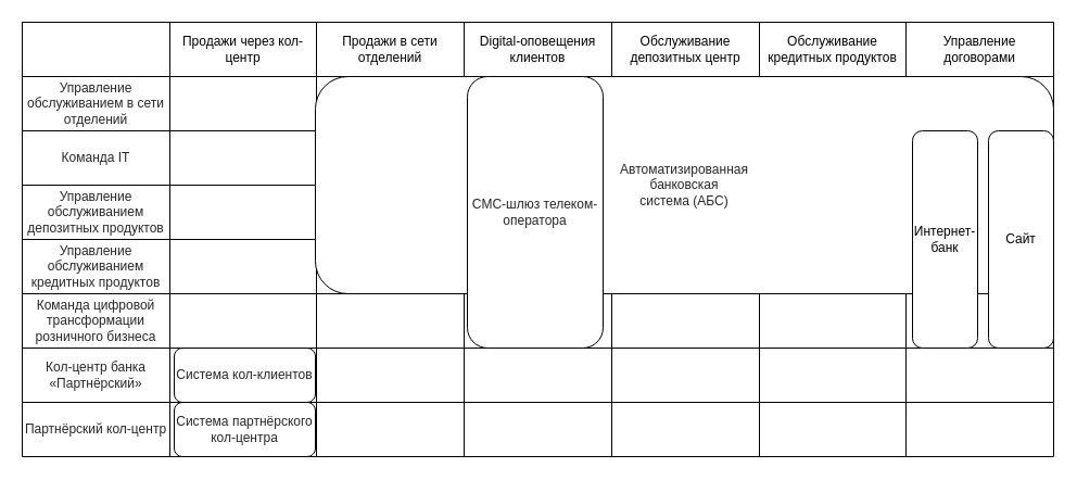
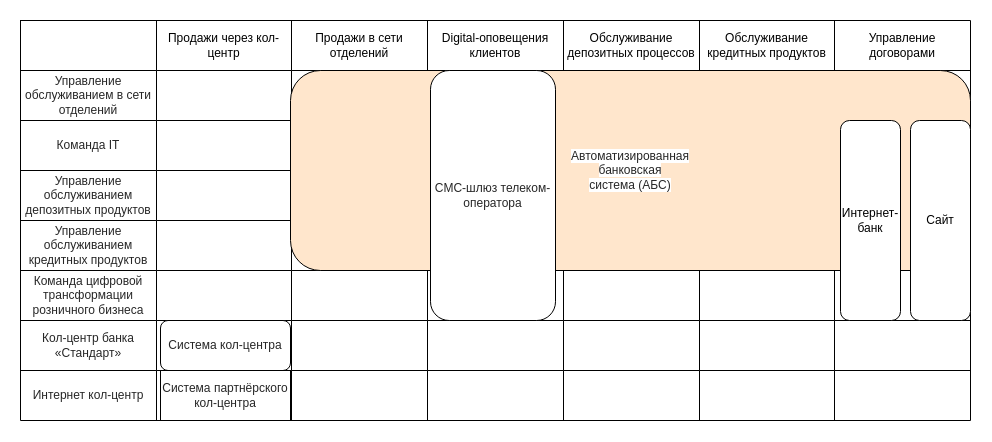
- <mxCell id="8" value="Обслуживание депозитных центр" style="shape=partialRectangle;html=1;whiteSpace=wrap;connectable=0;strokeColor=inherit;overflow=hidden;fillColor=none;top=0;left=0;bottom=0;right=0;pointerEvents=1;" vertex="1" parent="3"><mxGeometry x="543" width="136" height="50" as="geometry"><mxRectangle width="136" height="50" as="alternateBounds" /></mxGeometry></mxCell>
+ <mxCell id="8" value="Обслуживание депозитных процессов" style="shape=partialRectangle;html=1;whiteSpace=wrap;connectable=0;strokeColor=inherit;overflow=hidden;fillColor=none;top=0;left=0;bottom=0;right=0;pointerEvents=1;" vertex="1" parent="3"><mxGeometry x="543" width="136" height="50" as="geometry"><mxRectangle width="136" height="50" as="alternateBounds" /></mxGeometry></mxCell>
- <mxCell id="69" value="&lt;span style=&quot;box-sizing: inherit; color: rgba(0, 0, 0, 0.85); font-family: &amp;quot;YS Text&amp;quot;, sans-serif; text-align: left; white-space-collapse: preserve-breaks; background-color: rgb(255, 255, 255);&quot;&gt;&lt;font style=&quot;&quot;&gt;Автоматизированная &lt;br&gt;банковская &lt;br/&gt;система (АБС)&lt;/font&gt;&lt;/span&gt;" style="rounded=1;whiteSpace=wrap;html=1;" vertex="1" parent="1"><mxGeometry x="290" y="70" width="680" height="200" as="geometry" /></mxCell>
+ <mxCell id="69" value="&lt;span style=&quot;box-sizing: inherit; color: rgba(0, 0, 0, 0.85); font-family: &amp;quot;YS Text&amp;quot;, sans-serif; text-align: left; white-space-collapse: preserve-breaks; background-color: rgb(255, 255, 255);&quot;&gt;&lt;font style=&quot;&quot;&gt;Автоматизированная &lt;br&gt;банковская &lt;br/&gt;система (АБС)&lt;/font&gt;&lt;/span&gt;" style="rounded=1;whiteSpace=wrap;html=1;fillColor=#ffe6cc;" vertex="1" parent="1"><mxGeometry x="290" y="70" width="680" height="200" as="geometry" /></mxCell>
- <mxCell id="52" value="&lt;span style=&quot;box-sizing: inherit; color: rgba(0, 0, 0, 0.85); font-family: &amp;quot;YS Text&amp;quot;, sans-serif; white-space-collapse: preserve-breaks; background-color: rgb(255, 255, 255);&quot;&gt;&lt;font&gt;Кол-центр банка «Партнёрский»&lt;/font&gt;&lt;/span&gt;" style="shape=partialRectangle;html=1;whiteSpace=wrap;connectable=0;strokeColor=inherit;overflow=hidden;fillColor=none;top=0;left=0;bottom=0;right=0;pointerEvents=1;align=center;" vertex="1" parent="51"><mxGeometry width="136" height="50" as="geometry"><mxRectangle width="136" height="50" as="alternateBounds" /></mxGeometry></mxCell>
+ <mxCell id="52" value="&lt;span style=&quot;box-sizing: inherit; color: rgba(0, 0, 0, 0.85); font-family: &amp;quot;YS Text&amp;quot;, sans-serif; white-space-collapse: preserve-breaks; background-color: rgb(255, 255, 255);&quot;&gt;&lt;font&gt;Кол-центр банка «Стандарт»&lt;/font&gt;&lt;/span&gt;" style="shape=partialRectangle;html=1;whiteSpace=wrap;connectable=0;strokeColor=inherit;overflow=hidden;fillColor=none;top=0;left=0;bottom=0;right=0;pointerEvents=1;align=center;" vertex="1" parent="51"><mxGeometry width="136" height="50" as="geometry"><mxRectangle width="136" height="50" as="alternateBounds" /></mxGeometry></mxCell>
- <mxCell id="67" value="&lt;span style=&quot;box-sizing: inherit; color: rgba(0, 0, 0, 0.85); font-family: &amp;quot;YS Text&amp;quot;, sans-serif; text-align: left; white-space-collapse: preserve-breaks; background-color: rgb(255, 255, 255);&quot;&gt;&lt;font style=&quot;&quot;&gt;Система кол-клиентов&lt;/font&gt;&lt;/span&gt;" style="rounded=1;whiteSpace=wrap;html=1;" vertex="1" parent="1"><mxGeometry x="160" y="320" width="130" height="50" as="geometry" /></mxCell>
+ <mxCell id="67" value="&lt;span style=&quot;box-sizing: inherit; color: rgba(0, 0, 0, 0.85); font-family: &amp;quot;YS Text&amp;quot;, sans-serif; text-align: left; white-space-collapse: preserve-breaks; background-color: rgb(255, 255, 255);&quot;&gt;&lt;font style=&quot;&quot;&gt;Система кол-центра&lt;/font&gt;&lt;/span&gt;" style="rounded=1;whiteSpace=wrap;html=1;" vertex="1" parent="1"><mxGeometry x="160" y="320" width="130" height="50" as="geometry" /></mxCell>
- <mxCell id="60" value="&lt;span style=&quot;box-sizing: inherit; color: rgba(0, 0, 0, 0.85); font-family: &amp;quot;YS Text&amp;quot;, sans-serif; text-align: left; white-space-collapse: preserve-breaks; background-color: rgb(255, 255, 255);&quot;&gt;&lt;font style=&quot;&quot;&gt;Партнёрский кол-центр&lt;/font&gt;&lt;/span&gt;" style="shape=partialRectangle;html=1;whiteSpace=wrap;connectable=0;strokeColor=inherit;overflow=hidden;fillColor=none;top=0;left=0;bottom=0;right=0;pointerEvents=1;" vertex="1" parent="59"><mxGeometry width="136" height="50" as="geometry"><mxRectangle width="136" height="50" as="alternateBounds" /></mxGeometry></mxCell>
+ <mxCell id="60" value="&lt;span style=&quot;box-sizing: inherit; color: rgba(0, 0, 0, 0.85); font-family: &amp;quot;YS Text&amp;quot;, sans-serif; text-align: left; white-space-collapse: preserve-breaks; background-color: rgb(255, 255, 255);&quot;&gt;&lt;font style=&quot;&quot;&gt;Интернет кол-центр&lt;/font&gt;&lt;/span&gt;" style="shape=partialRectangle;html=1;whiteSpace=wrap;connectable=0;strokeColor=inherit;overflow=hidden;fillColor=none;top=0;left=0;bottom=0;right=0;pointerEvents=1;" vertex="1" parent="59"><mxGeometry width="136" height="50" as="geometry"><mxRectangle width="136" height="50" as="alternateBounds" /></mxGeometry></mxCell>
- <mxCell id="68" value="&lt;span style=&quot;box-sizing: inherit; color: rgba(0, 0, 0, 0.85); font-family: &amp;quot;YS Text&amp;quot;, sans-serif; text-align: left; white-space-collapse: preserve-breaks; background-color: rgb(255, 255, 255);&quot;&gt;&lt;font style=&quot;&quot;&gt;Система партнёрского кол-центра&lt;/font&gt;&lt;/span&gt;" style="rounded=1;whiteSpace=wrap;html=1;" vertex="1" parent="1"><mxGeometry x="160" y="370" width="130" height="50" as="geometry" /></mxCell>
+ <mxCell id="68" value="&lt;span style=&quot;box-sizing: inherit; color: rgba(0, 0, 0, 0.85); font-family: &amp;quot;YS Text&amp;quot;, sans-serif; text-align: left; white-space-collapse: preserve-breaks; background-color: rgb(255, 255, 255);&quot;&gt;&lt;font style=&quot;&quot;&gt;Система партнёрского кол-центра&lt;/font&gt;&lt;/span&gt;" style="whiteSpace=wrap;html=1;rounded=0;" vertex="1" parent="1"><mxGeometry x="160" y="370" width="130" height="50" as="geometry" /></mxCell>
